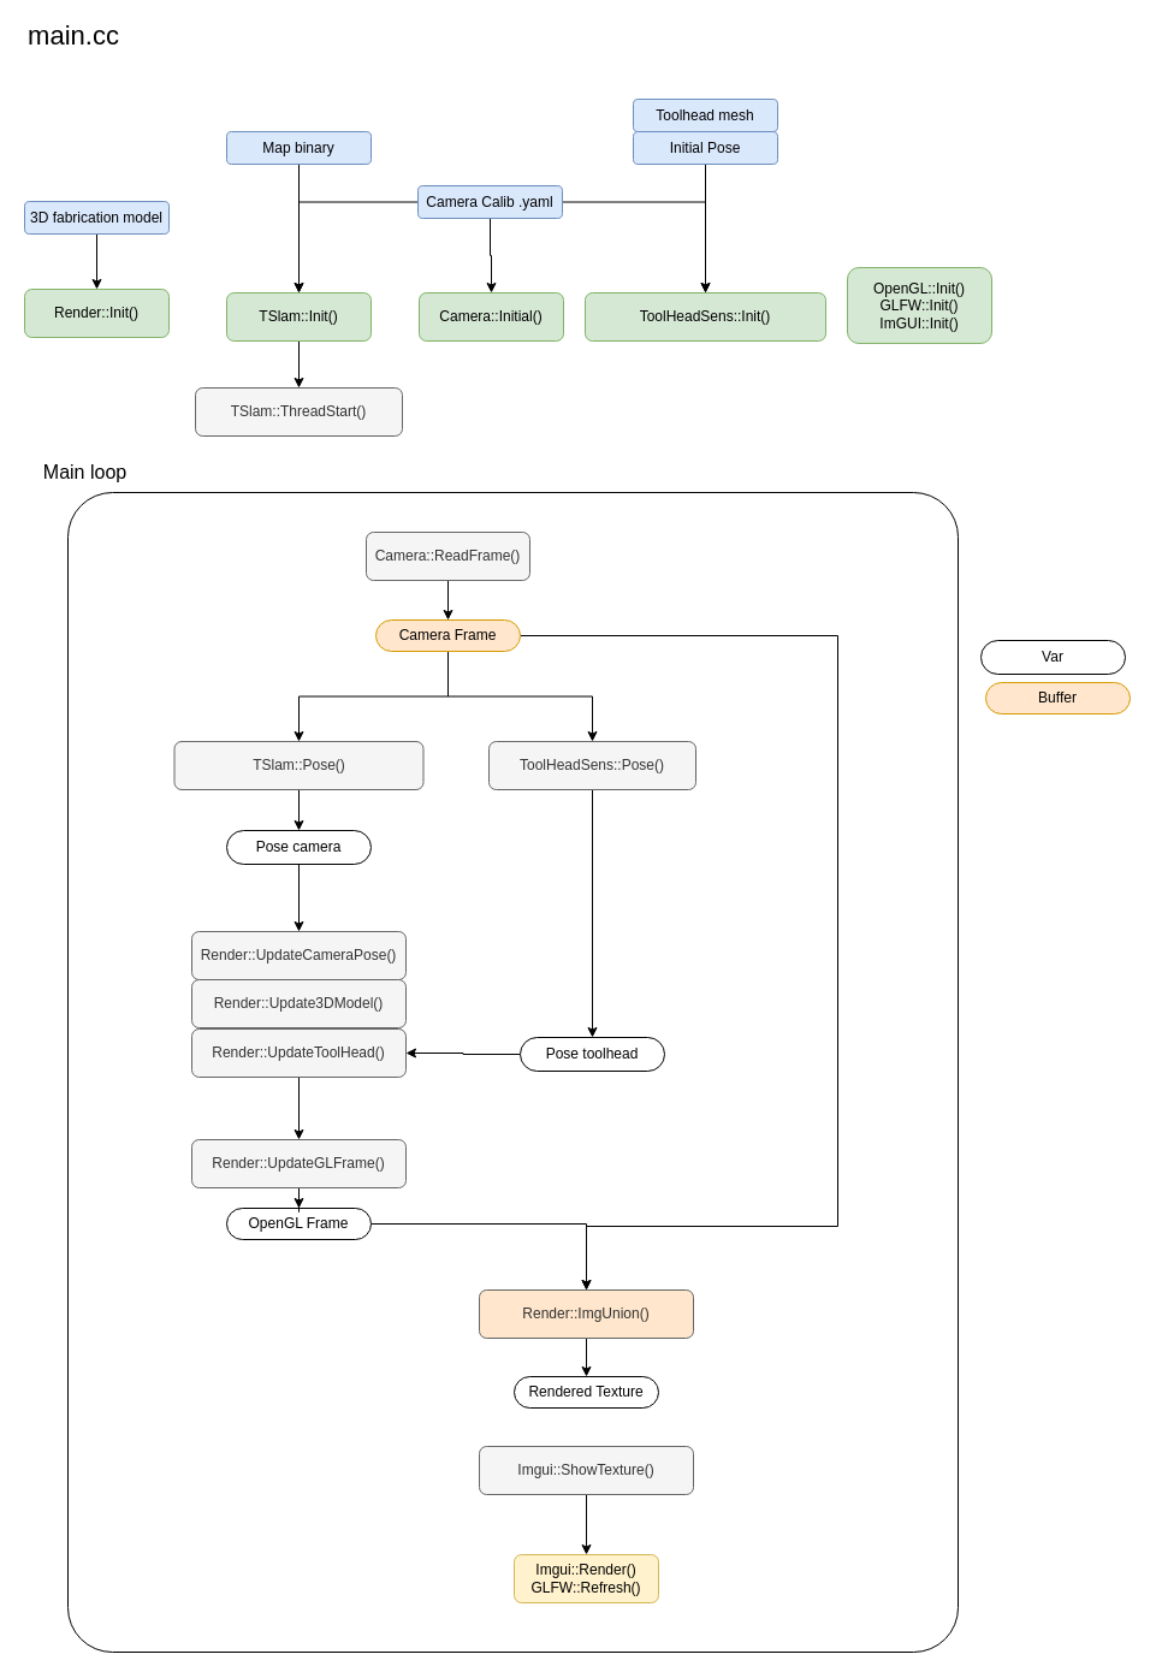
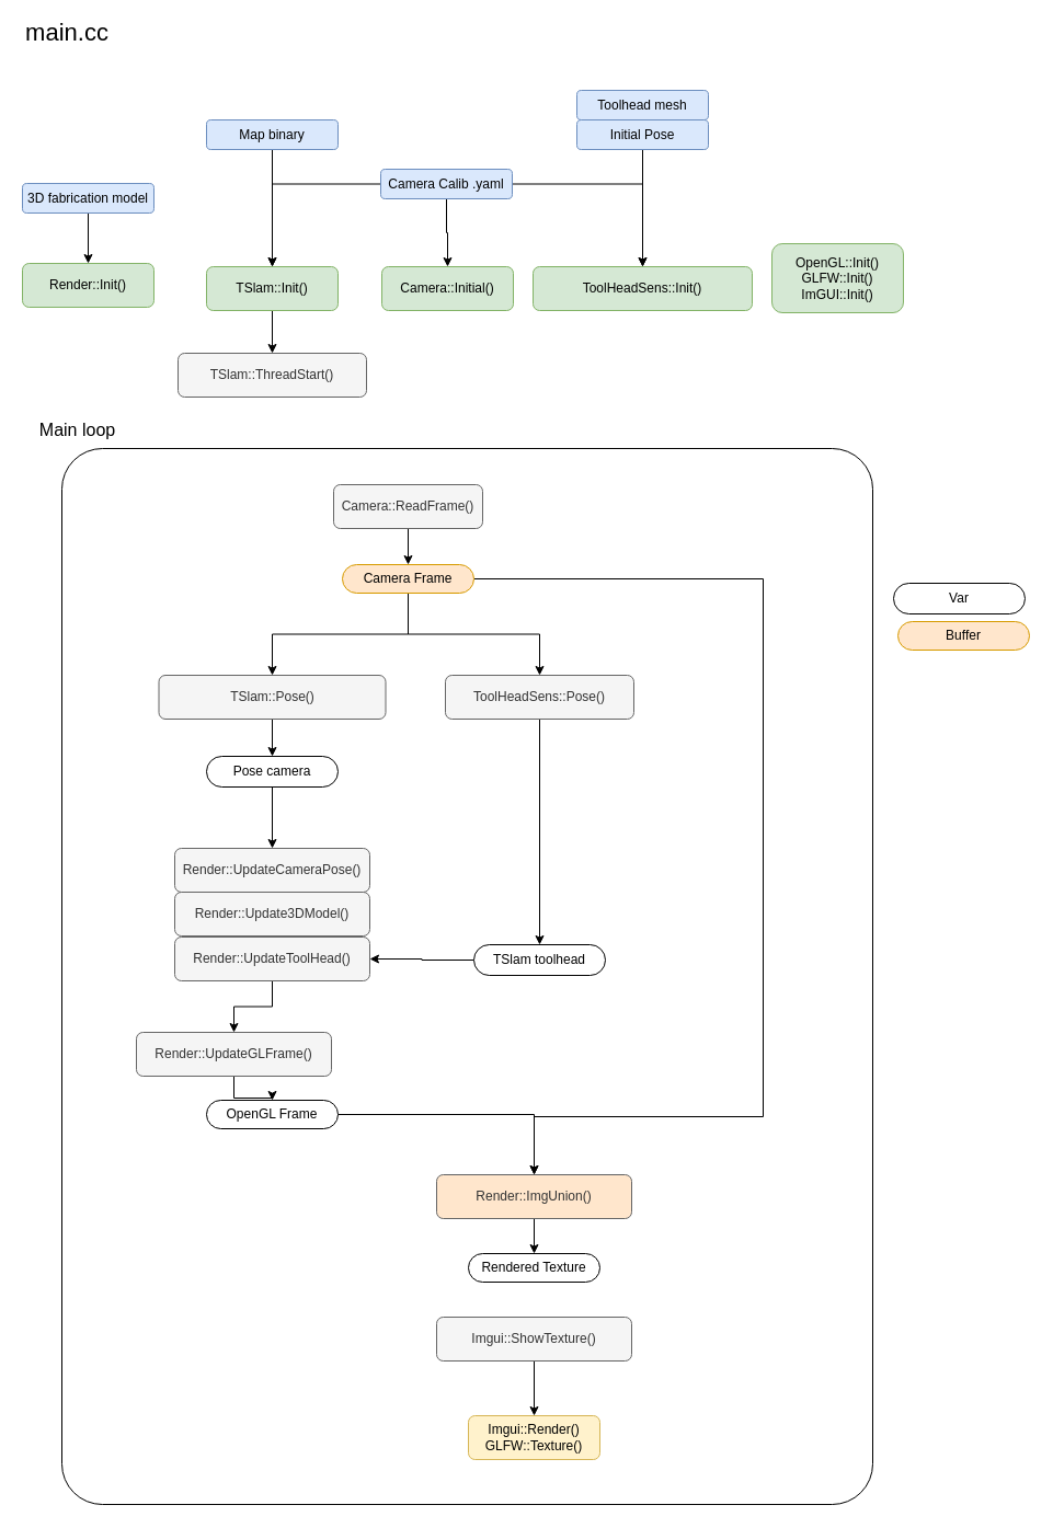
- <mxCell id="45" value="Pose toolhead" style="rounded=1;whiteSpace=wrap;html=1;fontSize=12;glass=0;strokeWidth=1;shadow=0;arcSize=50;" parent="1" vertex="1"><mxGeometry x="432" y="862" width="120" height="28" as="geometry" /></mxCell>
+ <mxCell id="45" value="TSlam toolhead" style="rounded=1;whiteSpace=wrap;html=1;fontSize=12;glass=0;strokeWidth=1;shadow=0;arcSize=50;" parent="1" vertex="1"><mxGeometry x="432" y="862" width="120" height="28" as="geometry" /></mxCell>
- <mxCell id="38" value="Render::UpdateGLFrame()" style="rounded=1;whiteSpace=wrap;html=1;fontSize=12;glass=0;strokeWidth=1;shadow=0;fillColor=#f5f5f5;strokeColor=#666666;fontColor=#333333;" parent="1" vertex="1"><mxGeometry x="159" y="947" width="178" height="40" as="geometry" /></mxCell>
+ <mxCell id="38" value="Render::UpdateGLFrame()" style="rounded=1;whiteSpace=wrap;html=1;fontSize=12;glass=0;strokeWidth=1;shadow=0;fillColor=#f5f5f5;strokeColor=#666666;fontColor=#333333;" parent="1" vertex="1"><mxGeometry x="124" y="942" width="178" height="40" as="geometry" /></mxCell>
- <mxCell id="9" value="Imgui::Render()&lt;br&gt;GLFW::Refresh()" style="rounded=1;whiteSpace=wrap;html=1;fontSize=12;glass=0;strokeWidth=1;shadow=0;fillColor=#fff2cc;strokeColor=#d6b656;" parent="1" vertex="1"><mxGeometry x="427" y="1292" width="120" height="40" as="geometry" /></mxCell>
+ <mxCell id="9" value="Imgui::Render()&lt;br&gt;GLFW::Texture()" style="rounded=1;whiteSpace=wrap;html=1;fontSize=12;glass=0;strokeWidth=1;shadow=0;fillColor=#fff2cc;strokeColor=#d6b656;" parent="1" vertex="1"><mxGeometry x="427" y="1292" width="120" height="40" as="geometry" /></mxCell>
